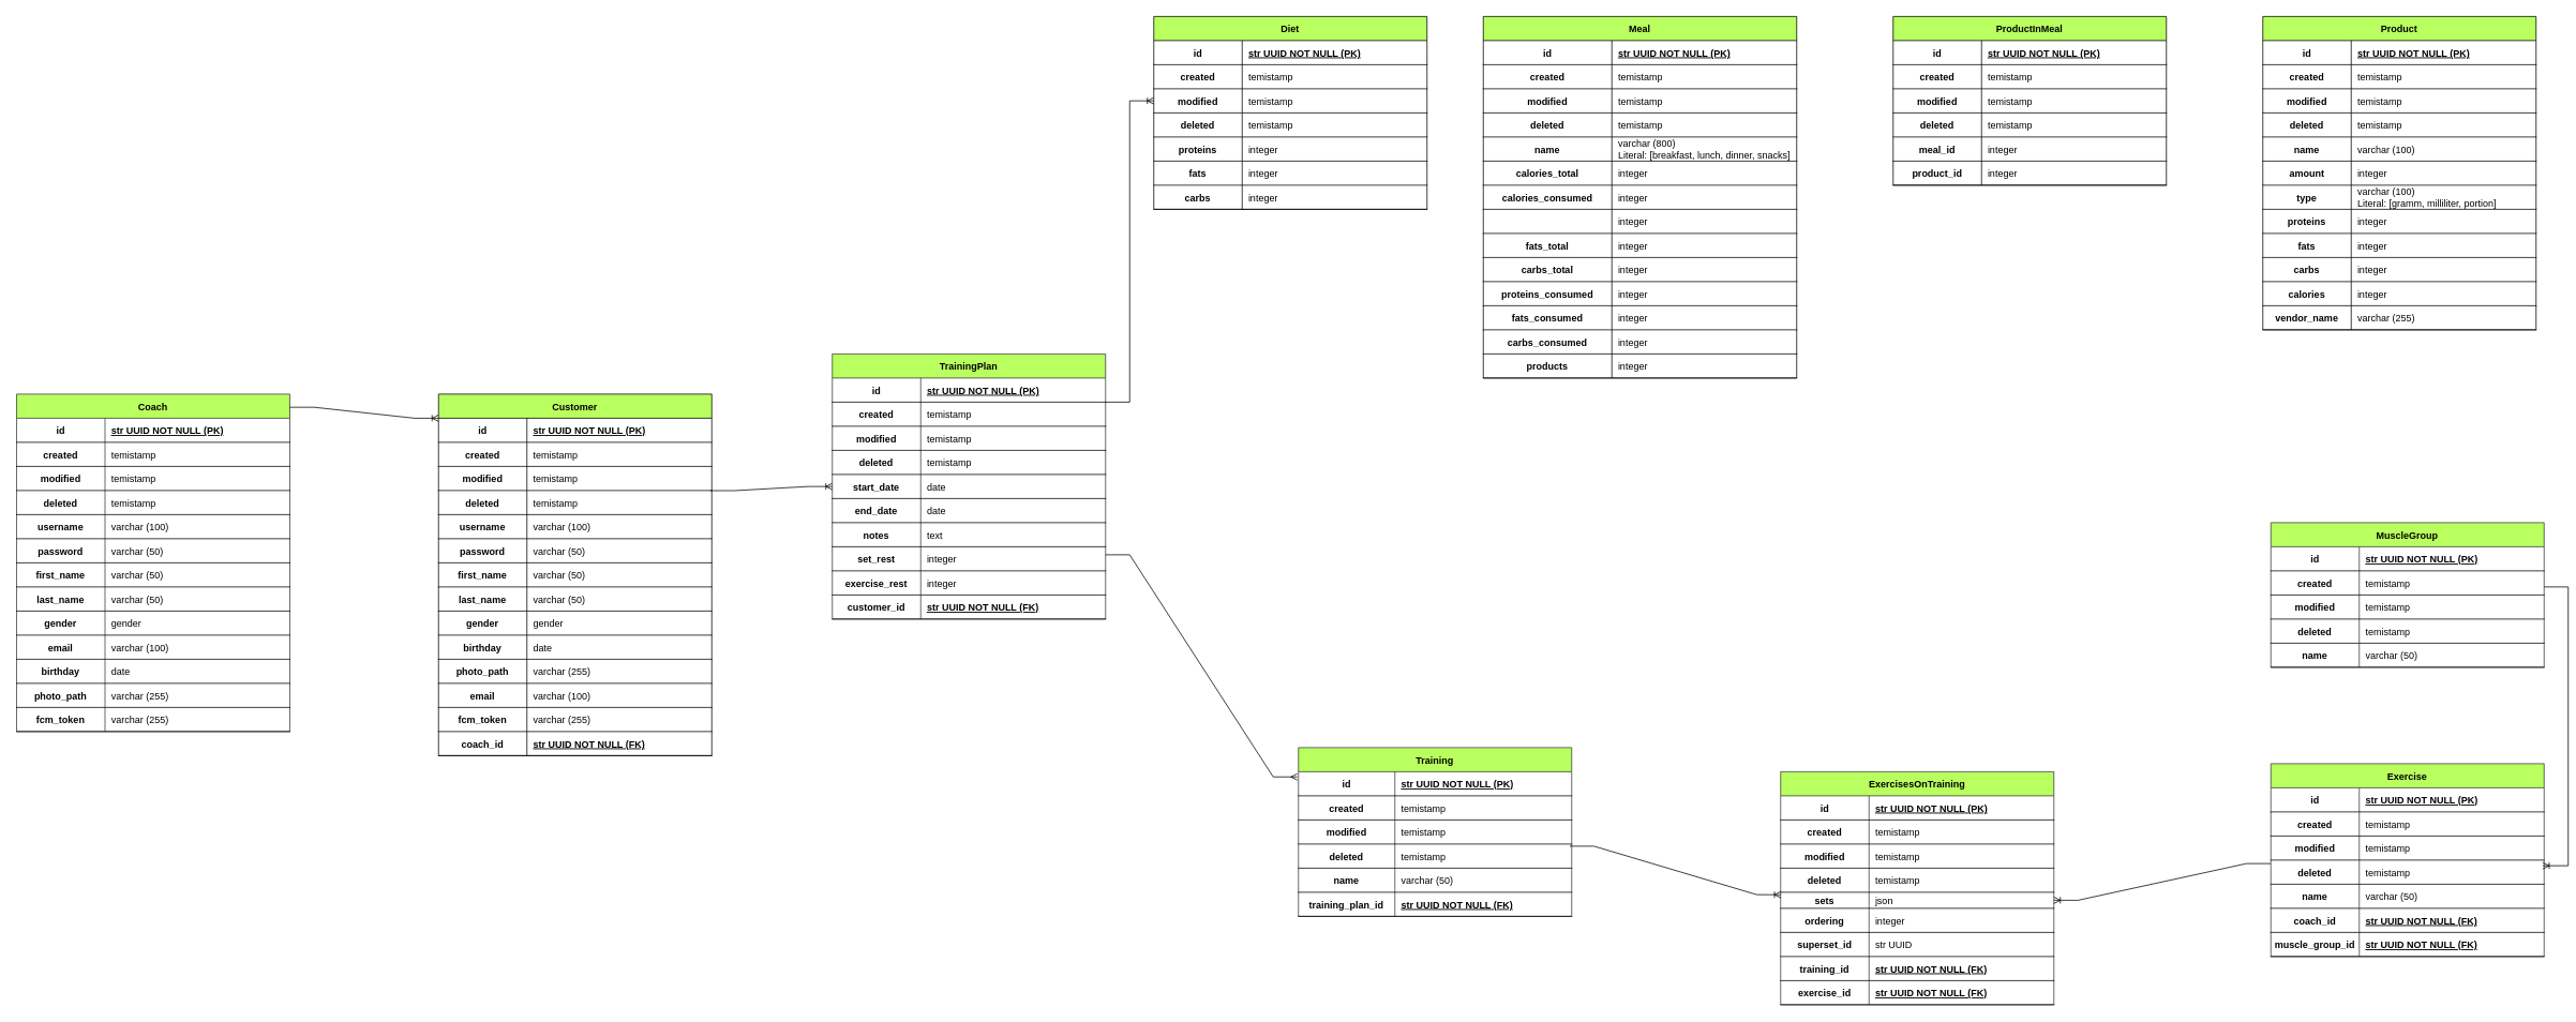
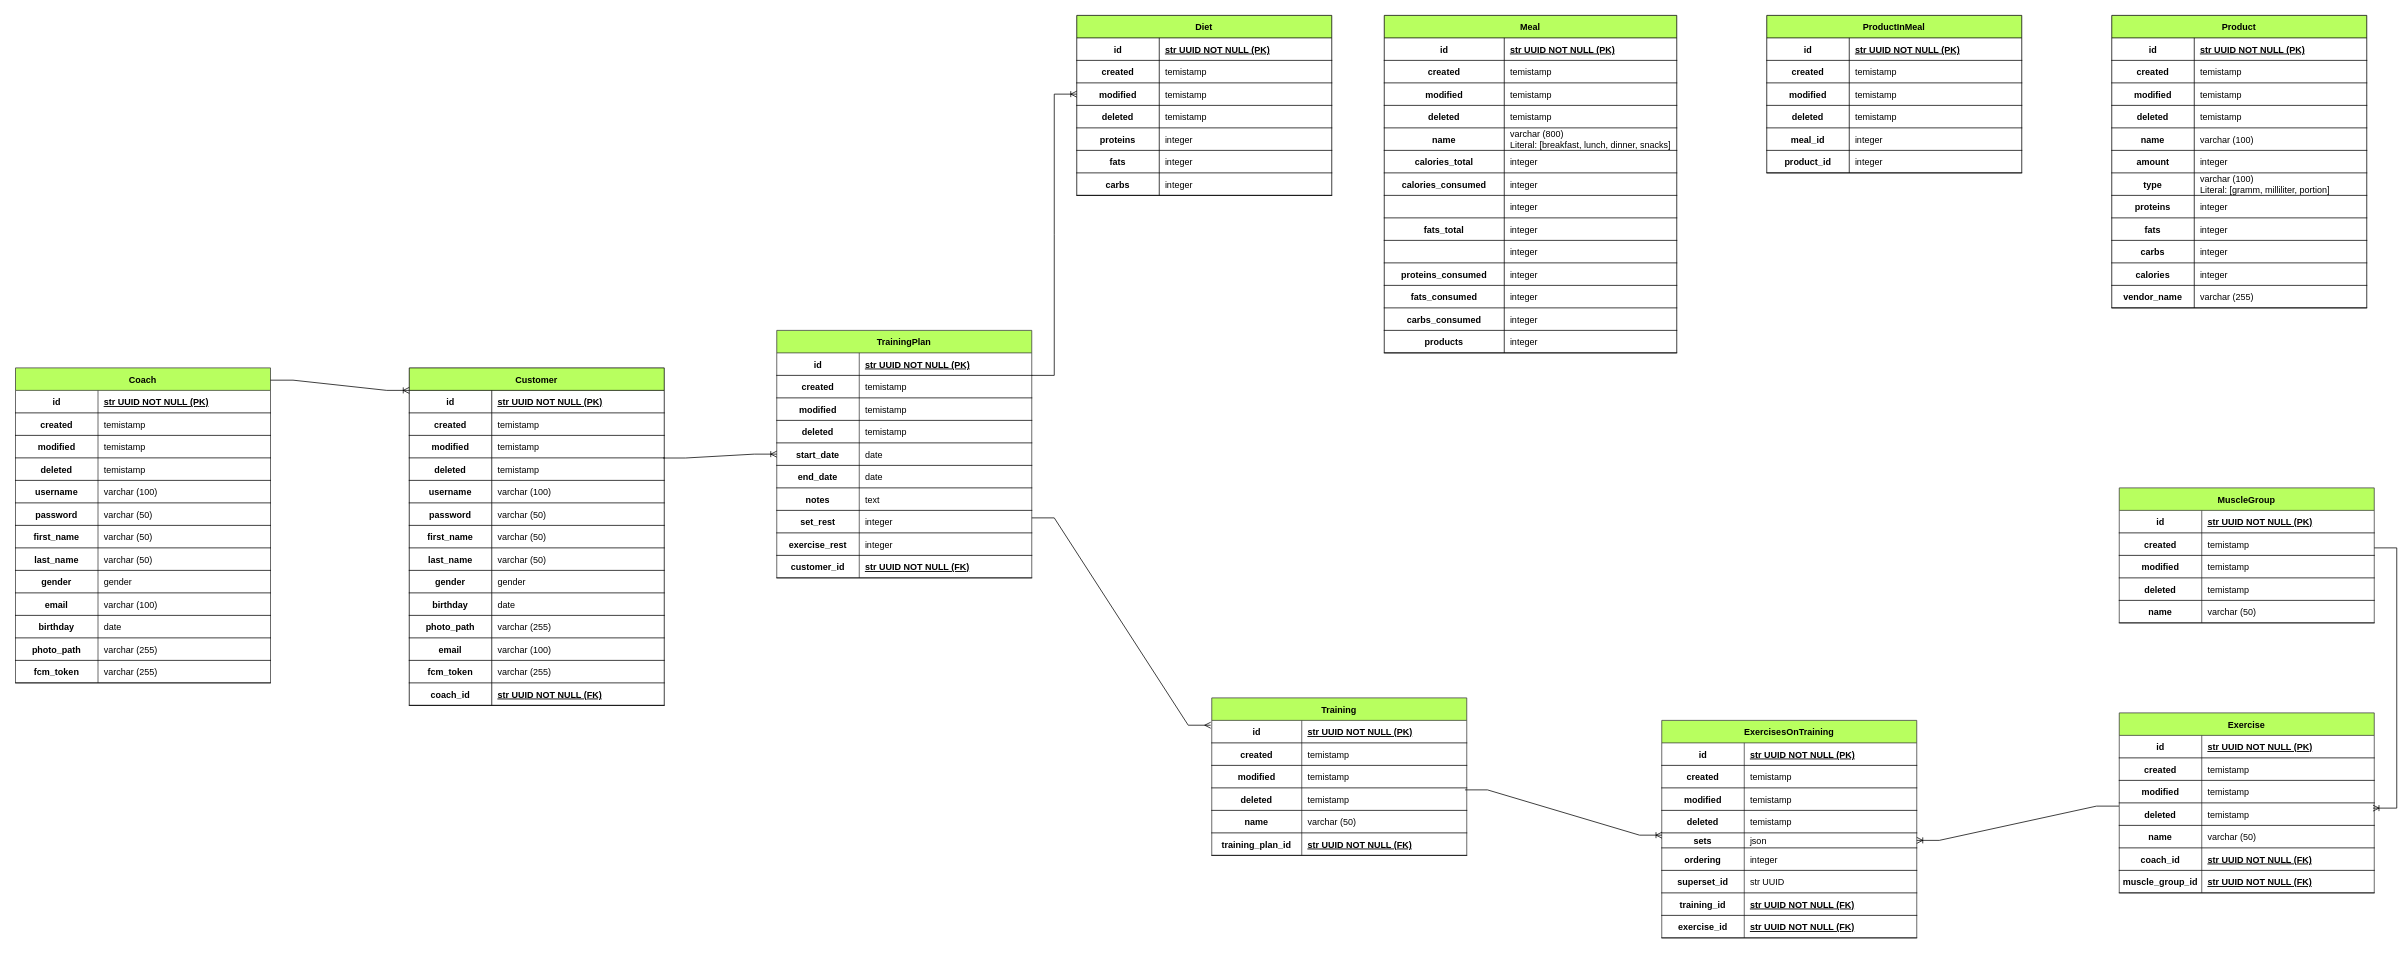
- <mxCell id="258" value="carbs_total" style="shape=partialRectangle;overflow=hidden;connectable=0;fillColor=none;top=0;left=0;bottom=0;right=0;fontStyle=1;fontColor=#000000;" vertex="1" parent="257"><mxGeometry width="160" height="30" as="geometry"><mxRectangle width="160" height="30" as="alternateBounds" /></mxGeometry></mxCell>
